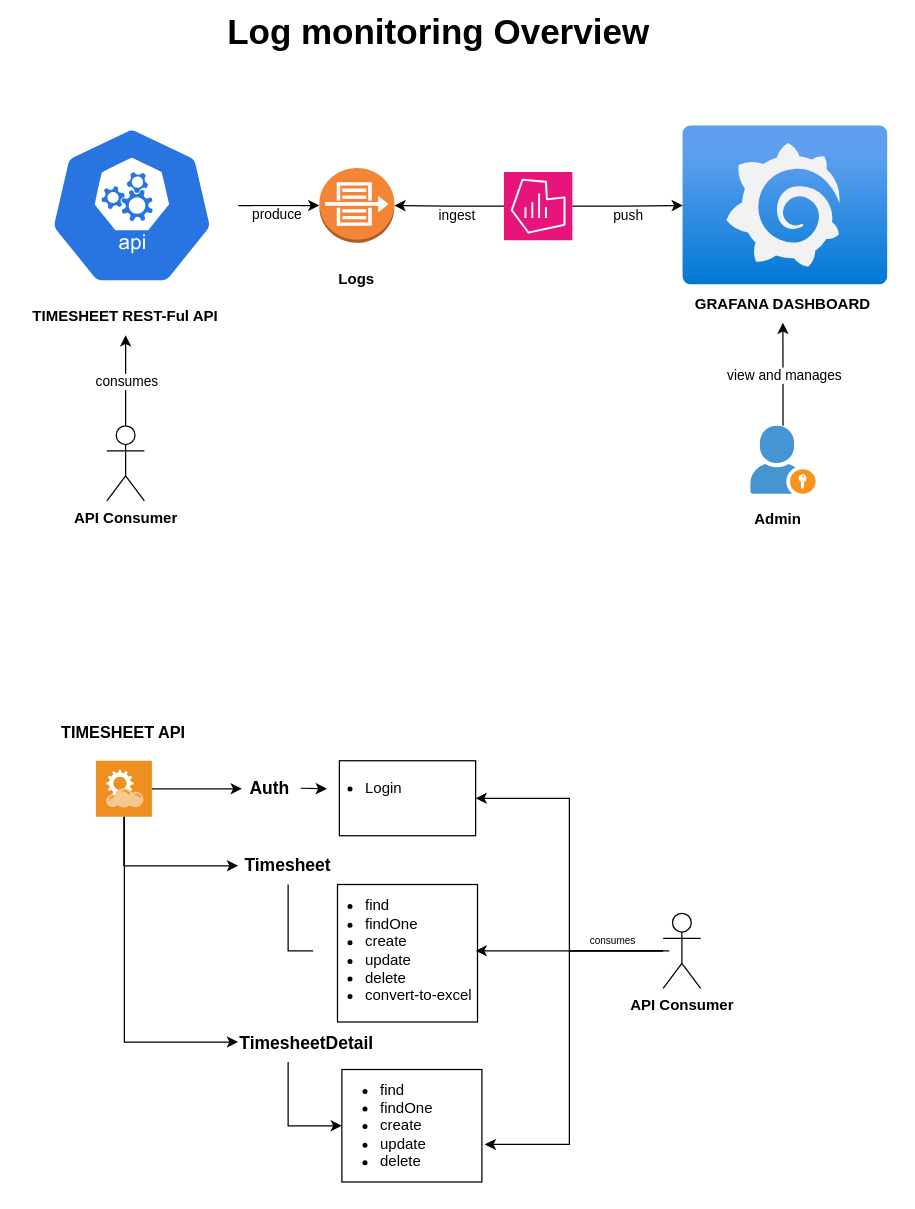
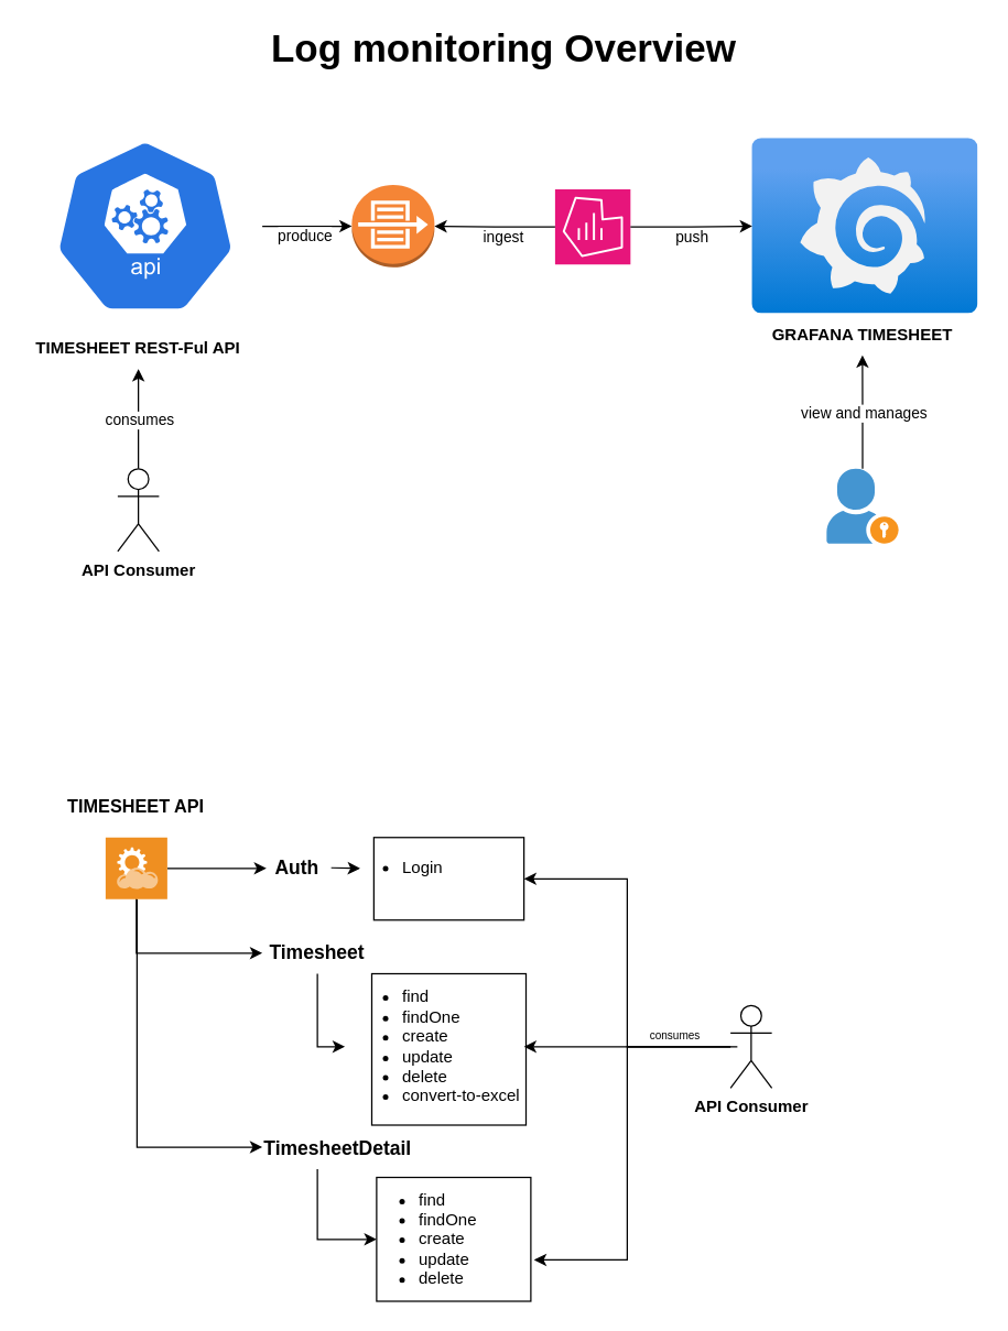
- <mxCell id="28" value="&lt;b&gt;&lt;font style=&quot;font-size: 28px;&quot;&gt;Log monitoring Overview&lt;/font&gt;&lt;/b&gt;" style="text;html=1;strokeColor=none;fillColor=none;align=center;verticalAlign=middle;whiteSpace=wrap;rounded=0;" parent="1" vertex="1"><mxGeometry x="178" y="10" width="345" height="30" as="geometry" /></mxCell>
+ <mxCell id="28" value="&lt;b&gt;&lt;font style=&quot;font-size: 28px;&quot;&gt;Log monitoring Overview&lt;/font&gt;&lt;/b&gt;" style="text;html=1;strokeColor=none;fillColor=none;align=center;verticalAlign=middle;whiteSpace=wrap;rounded=0;" parent="1" vertex="1"><mxGeometry x="193" y="20" width="345" height="30" as="geometry" /></mxCell>
- <mxCell id="11" value="&lt;b&gt;Logs&lt;/b&gt;" style="text;html=1;strokeColor=none;fillColor=none;align=center;verticalAlign=middle;whiteSpace=wrap;rounded=0;" parent="9" vertex="1"><mxGeometry y="73.64" width="80" height="30" as="geometry" /></mxCell>
- <mxCell id="16" value="&lt;b&gt;GRAFANA DASHBOARD&lt;/b&gt;" style="text;html=1;strokeColor=none;fillColor=none;align=center;verticalAlign=middle;whiteSpace=wrap;rounded=0;" parent="14" vertex="1"><mxGeometry y="127.5" width="160" height="30" as="geometry" /></mxCell>
+ <mxCell id="16" value="&lt;b&gt;GRAFANA TIMESHEET&lt;/b&gt;" style="text;html=1;strokeColor=none;fillColor=none;align=center;verticalAlign=middle;whiteSpace=wrap;rounded=0;" parent="14" vertex="1"><mxGeometry y="127.5" width="160" height="30" as="geometry" /></mxCell>
- <mxCell id="4" value="&lt;b&gt;Admin&lt;/b&gt;" style="text;html=1;strokeColor=none;fillColor=none;align=center;verticalAlign=middle;whiteSpace=wrap;rounded=0;" parent="2" vertex="1"><mxGeometry y="60.4" width="160" height="30" as="geometry" /></mxCell>
- <mxCell id="38" value="" style="edgeStyle=orthogonalEdgeStyle;rounded=0;orthogonalLoop=1;jettySize=auto;html=1;entryX=0;entryY=0.5;entryDx=0;entryDy=0;endArrow=none;" edge="1" parent="1" source="34" target="37"><mxGeometry relative="1" as="geometry" /></mxCell>
+ <mxCell id="38" value="" style="edgeStyle=orthogonalEdgeStyle;rounded=0;orthogonalLoop=1;jettySize=auto;html=1;entryX=0;entryY=0.5;entryDx=0;entryDy=0;" edge="1" parent="1" source="34" target="37"><mxGeometry relative="1" as="geometry" /></mxCell>
